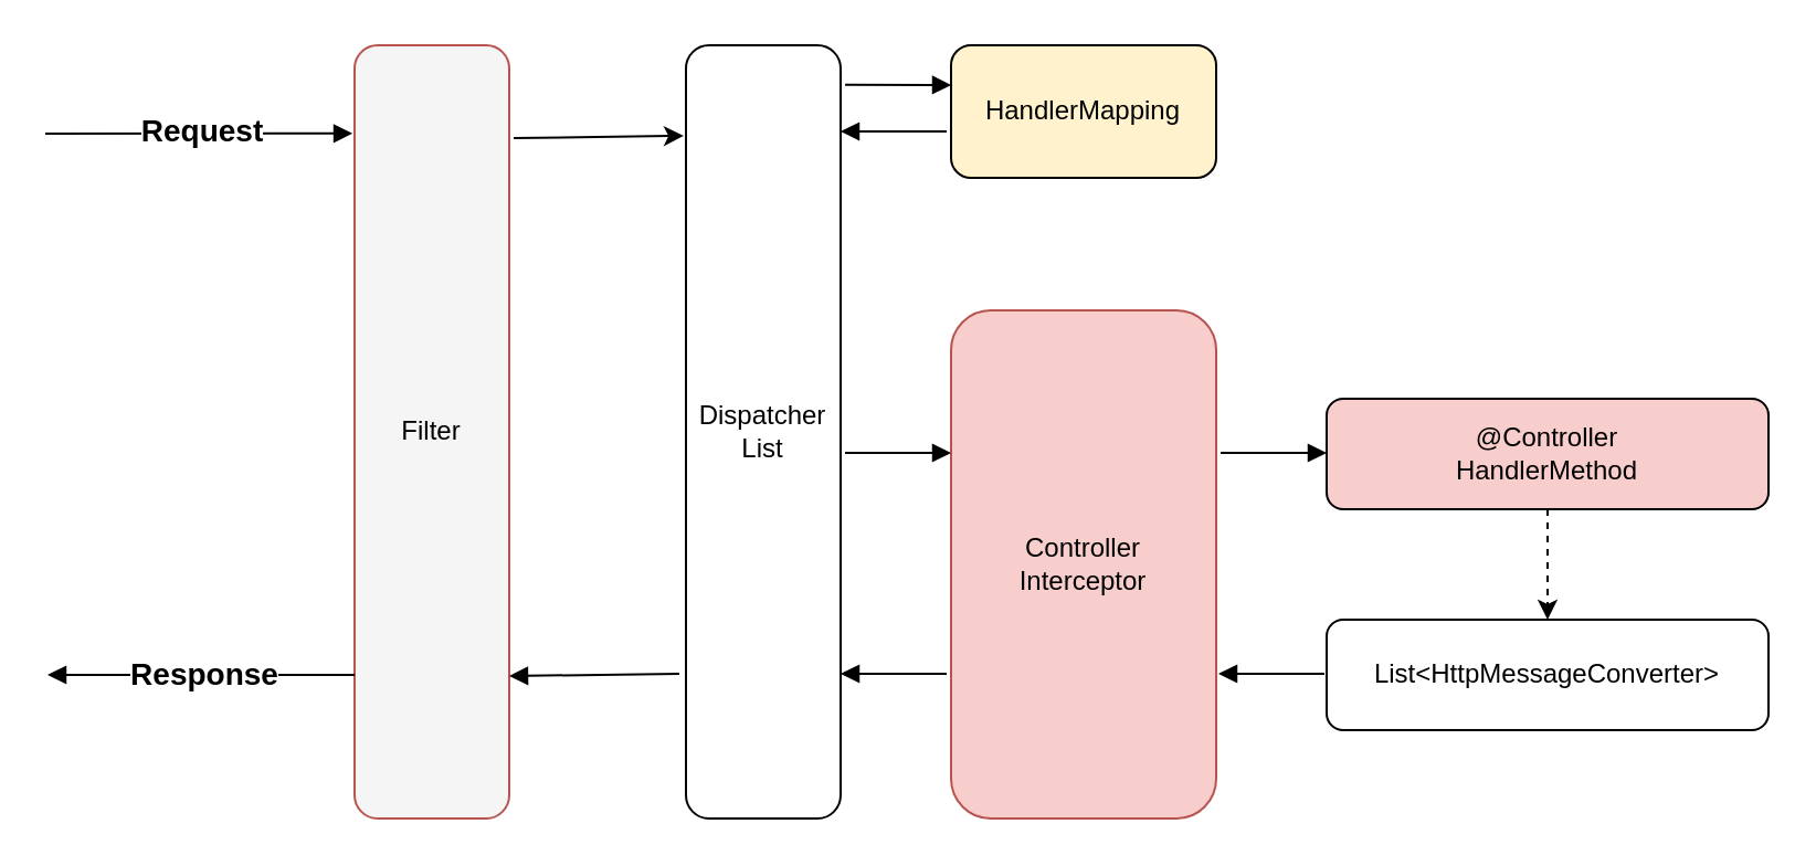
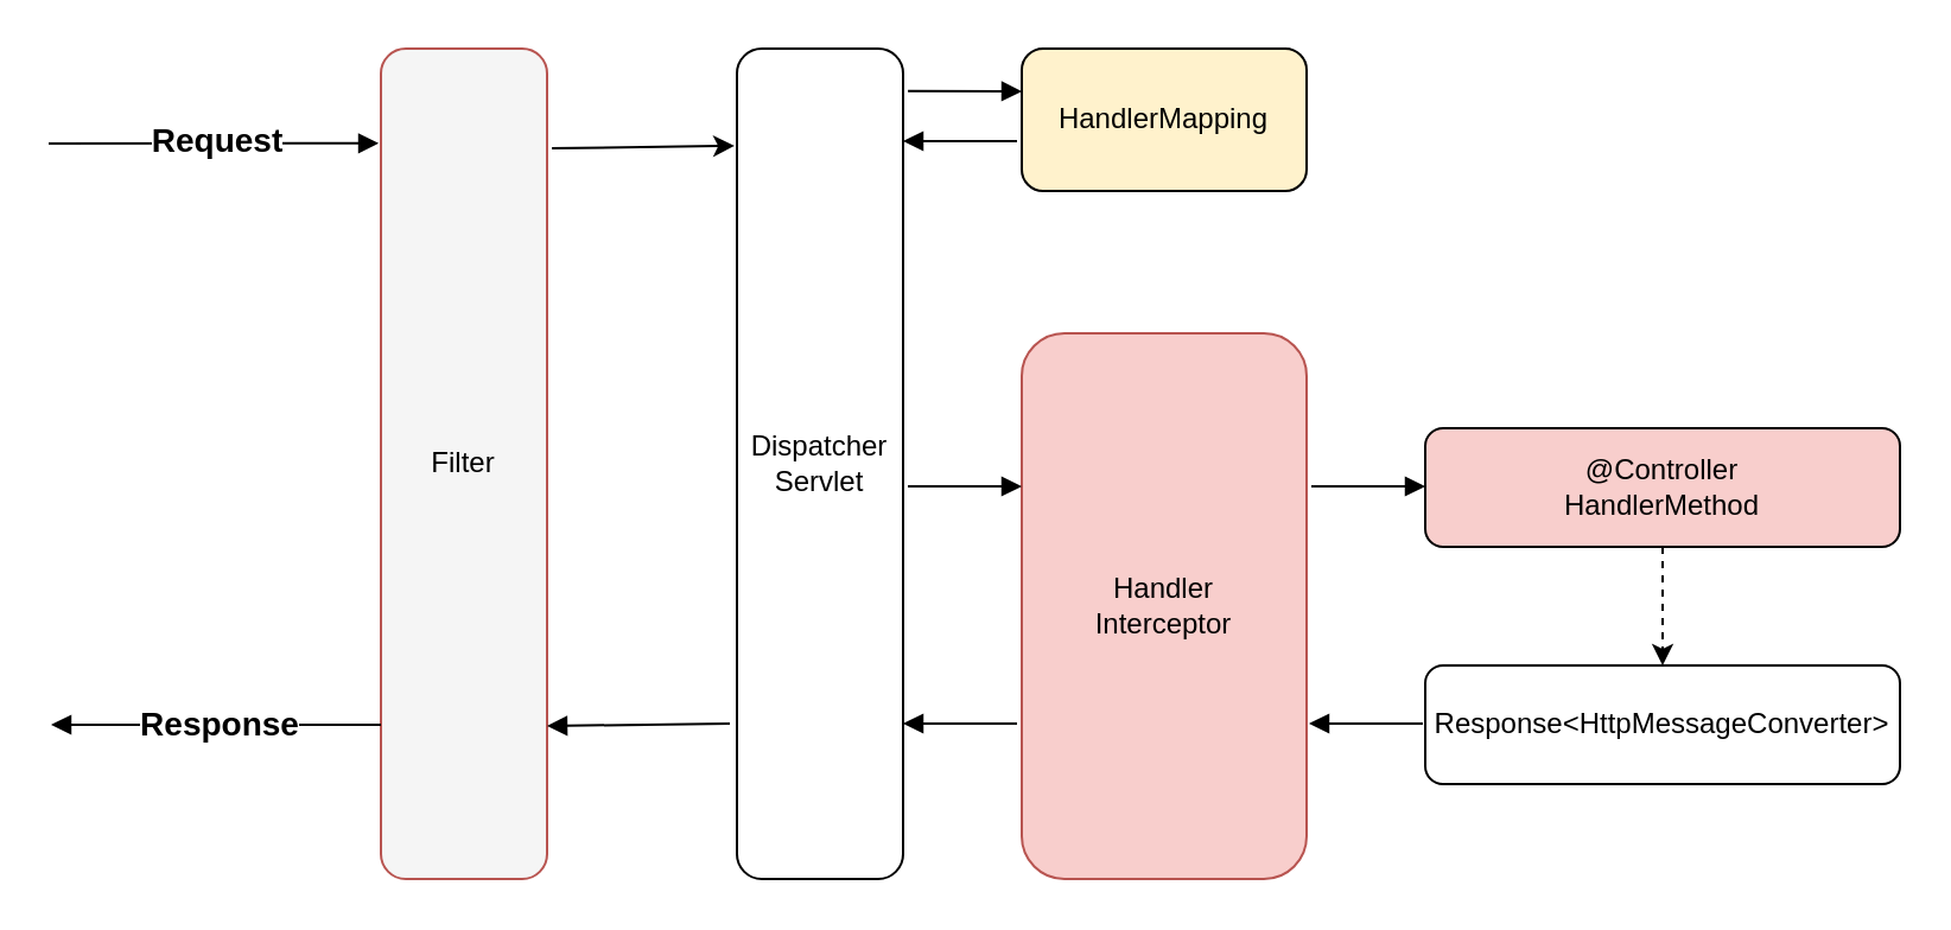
- <mxCell id="3" value="Dispatcher&lt;br&gt;List" style="rounded=1;whiteSpace=wrap;html=1;" vertex="1" parent="1"><mxGeometry x="310" y="20" width="70" height="350" as="geometry" /></mxCell>
+ <mxCell id="3" value="Dispatcher&lt;br&gt;Servlet" style="rounded=1;whiteSpace=wrap;html=1;" vertex="1" parent="1"><mxGeometry x="310" y="20" width="70" height="350" as="geometry" /></mxCell>
- <mxCell id="5" value="Controller&lt;br&gt;Interceptor" style="rounded=1;whiteSpace=wrap;html=1;fillColor=#f8cecc;strokeColor=#b85450;" vertex="1" parent="1"><mxGeometry x="430" y="140" width="120" height="230" as="geometry" /></mxCell>
+ <mxCell id="5" value="Handler&lt;br&gt;Interceptor" style="rounded=1;whiteSpace=wrap;html=1;fillColor=#f8cecc;strokeColor=#b85450;" vertex="1" parent="1"><mxGeometry x="430" y="140" width="120" height="230" as="geometry" /></mxCell>
- <mxCell id="8" value="List&amp;lt;HttpMessageConverter&amp;gt;" style="rounded=1;whiteSpace=wrap;html=1;" vertex="1" parent="1"><mxGeometry x="600" y="280" width="200" height="50" as="geometry" /></mxCell>
+ <mxCell id="8" value="Response&amp;lt;HttpMessageConverter&amp;gt;" style="rounded=1;whiteSpace=wrap;html=1;" vertex="1" parent="1"><mxGeometry x="600" y="280" width="200" height="50" as="geometry" /></mxCell>
